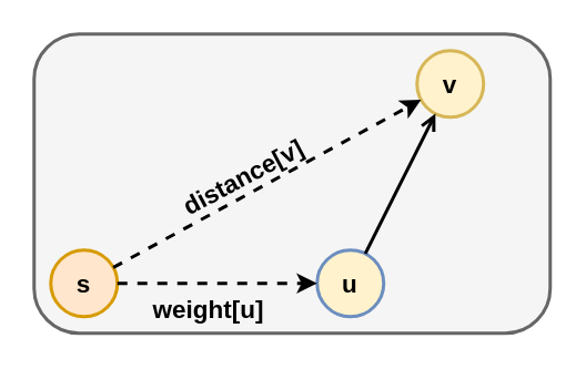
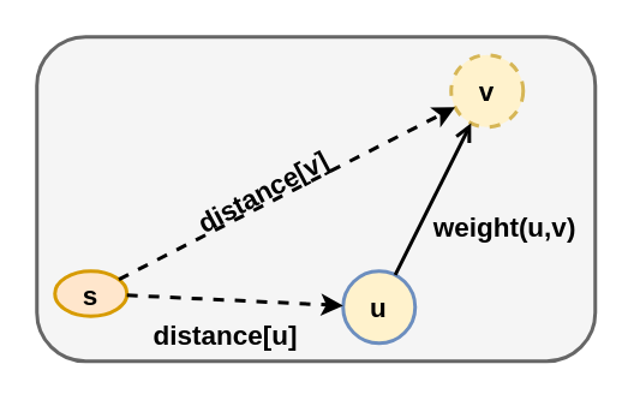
- <mxCell id="4" value="v" style="ellipse;whiteSpace=wrap;html=1;aspect=fixed;fillColor=#fff2cc;strokeColor=#d6b656;strokeWidth=2;fontSize=15;fontStyle=1" vertex="1" parent="1"><mxGeometry x="250" y="30" width="40" height="40" as="geometry" /></mxCell>
+ <mxCell id="4" value="v" style="ellipse;whiteSpace=wrap;html=1;aspect=fixed;fillColor=#fff2cc;strokeColor=#d6b656;strokeWidth=2;fontSize=15;fontStyle=1;dashed=1;" vertex="1" parent="1"><mxGeometry x="250" y="30" width="40" height="40" as="geometry" /></mxCell>
+ <mxCell id="11" value="weight(u,v)" style="text;html=1;strokeColor=none;fillColor=none;align=center;verticalAlign=middle;whiteSpace=wrap;rounded=0;fontSize=15;fontColor=#000000;fontStyle=1" vertex="1" parent="1"><mxGeometry x="240" y="110" width="80" height="30" as="geometry" /></mxCell>
- <mxCell id="3" value="s" style="ellipse;whiteSpace=wrap;html=1;aspect=fixed;fillColor=#ffe6cc;strokeColor=#d79b00;strokeWidth=2;fontSize=15;fontStyle=1" vertex="1" parent="1"><mxGeometry x="30" y="150" width="40" height="40" as="geometry" /></mxCell>
+ <mxCell id="3" value="s" style="ellipse;whiteSpace=wrap;html=1;aspect=fixed;fillColor=#ffe6cc;strokeColor=#d79b00;strokeWidth=2;fontSize=15;fontStyle=1" vertex="1" parent="1"><mxGeometry x="30" y="150" width="40" height="25" as="geometry" /></mxCell>
- <mxCell id="9" value="weight[u]" style="text;html=1;strokeColor=none;fillColor=none;align=center;verticalAlign=middle;whiteSpace=wrap;rounded=0;fontSize=15;fontColor=#000000;fontStyle=1" vertex="1" parent="1"><mxGeometry x="80" y="170" width="90" height="30" as="geometry" /></mxCell>
+ <mxCell id="9" value="distance[u]" style="text;html=1;strokeColor=none;fillColor=none;align=center;verticalAlign=middle;whiteSpace=wrap;rounded=0;fontSize=15;fontColor=#000000;fontStyle=1" vertex="1" parent="1"><mxGeometry x="80" y="170" width="90" height="30" as="geometry" /></mxCell>
